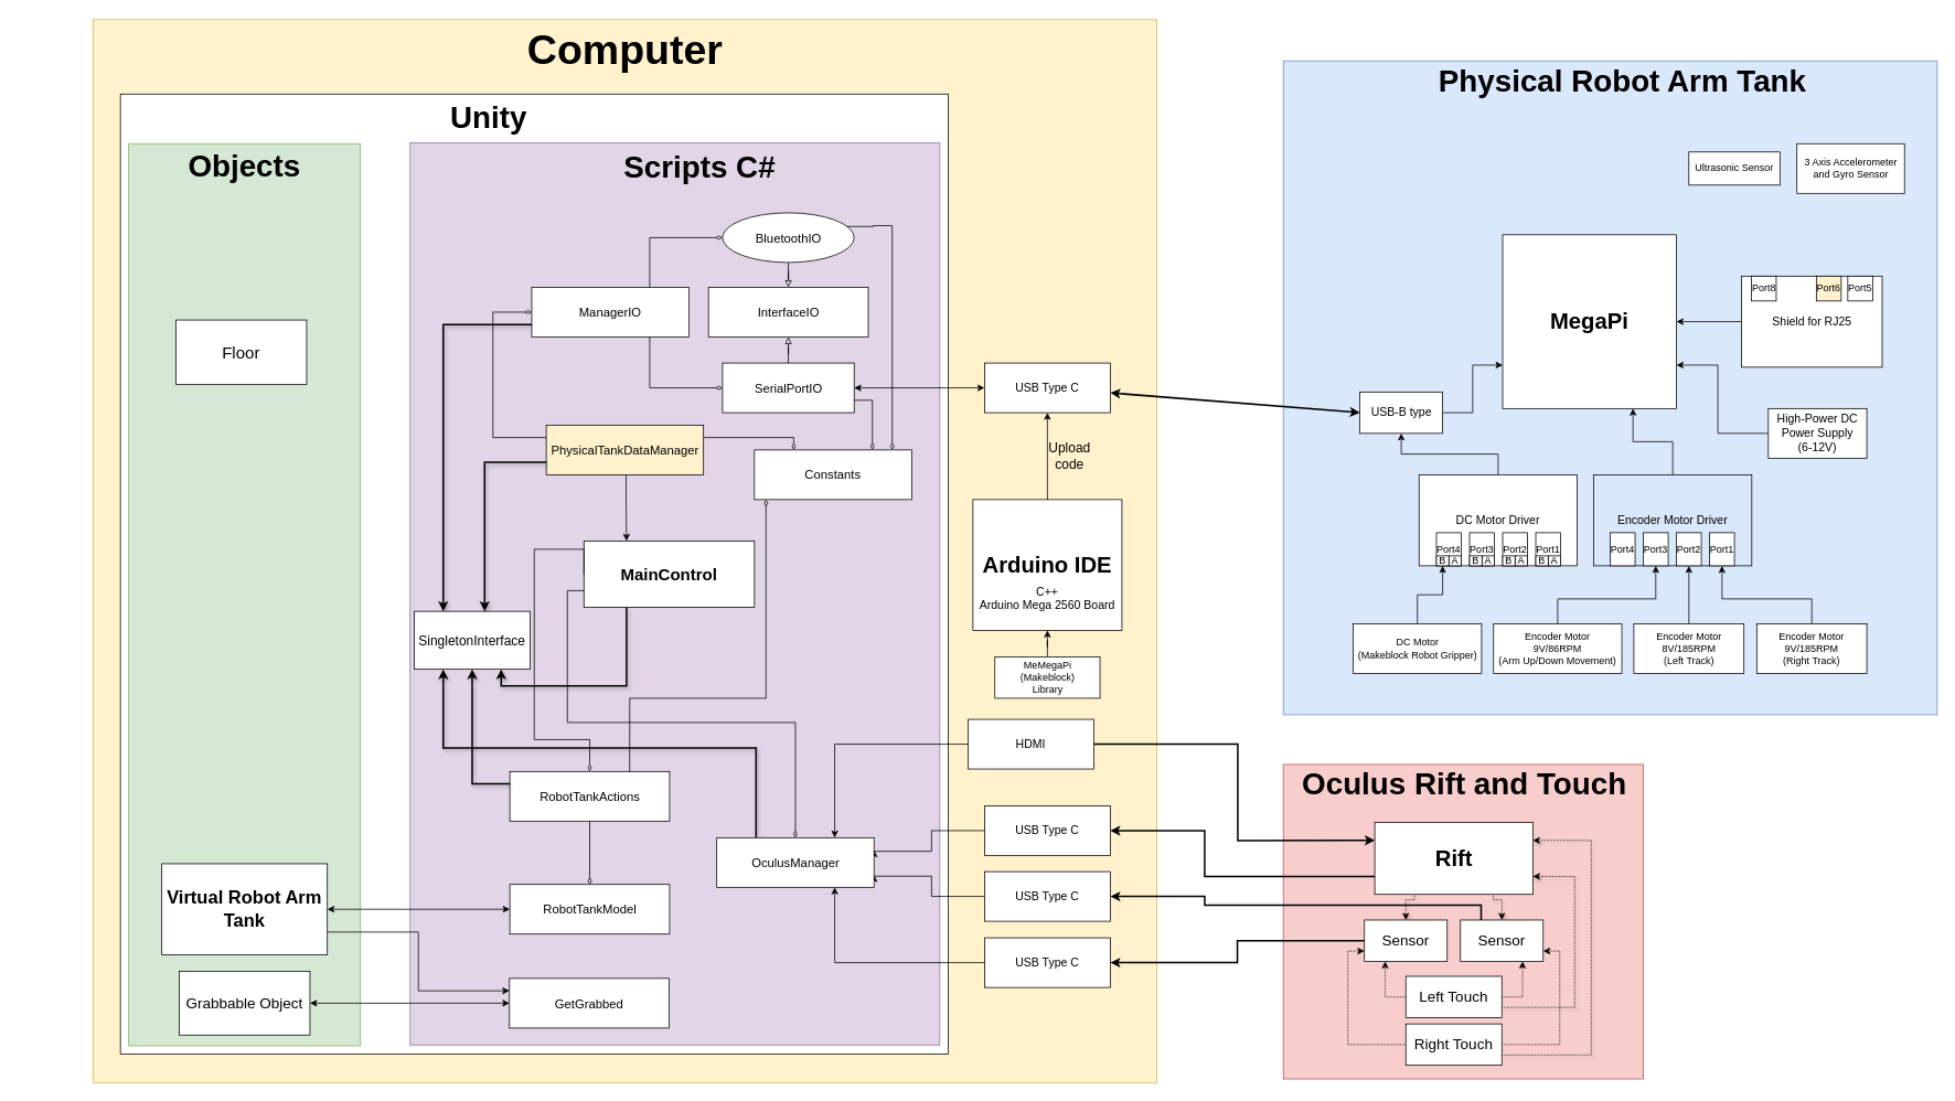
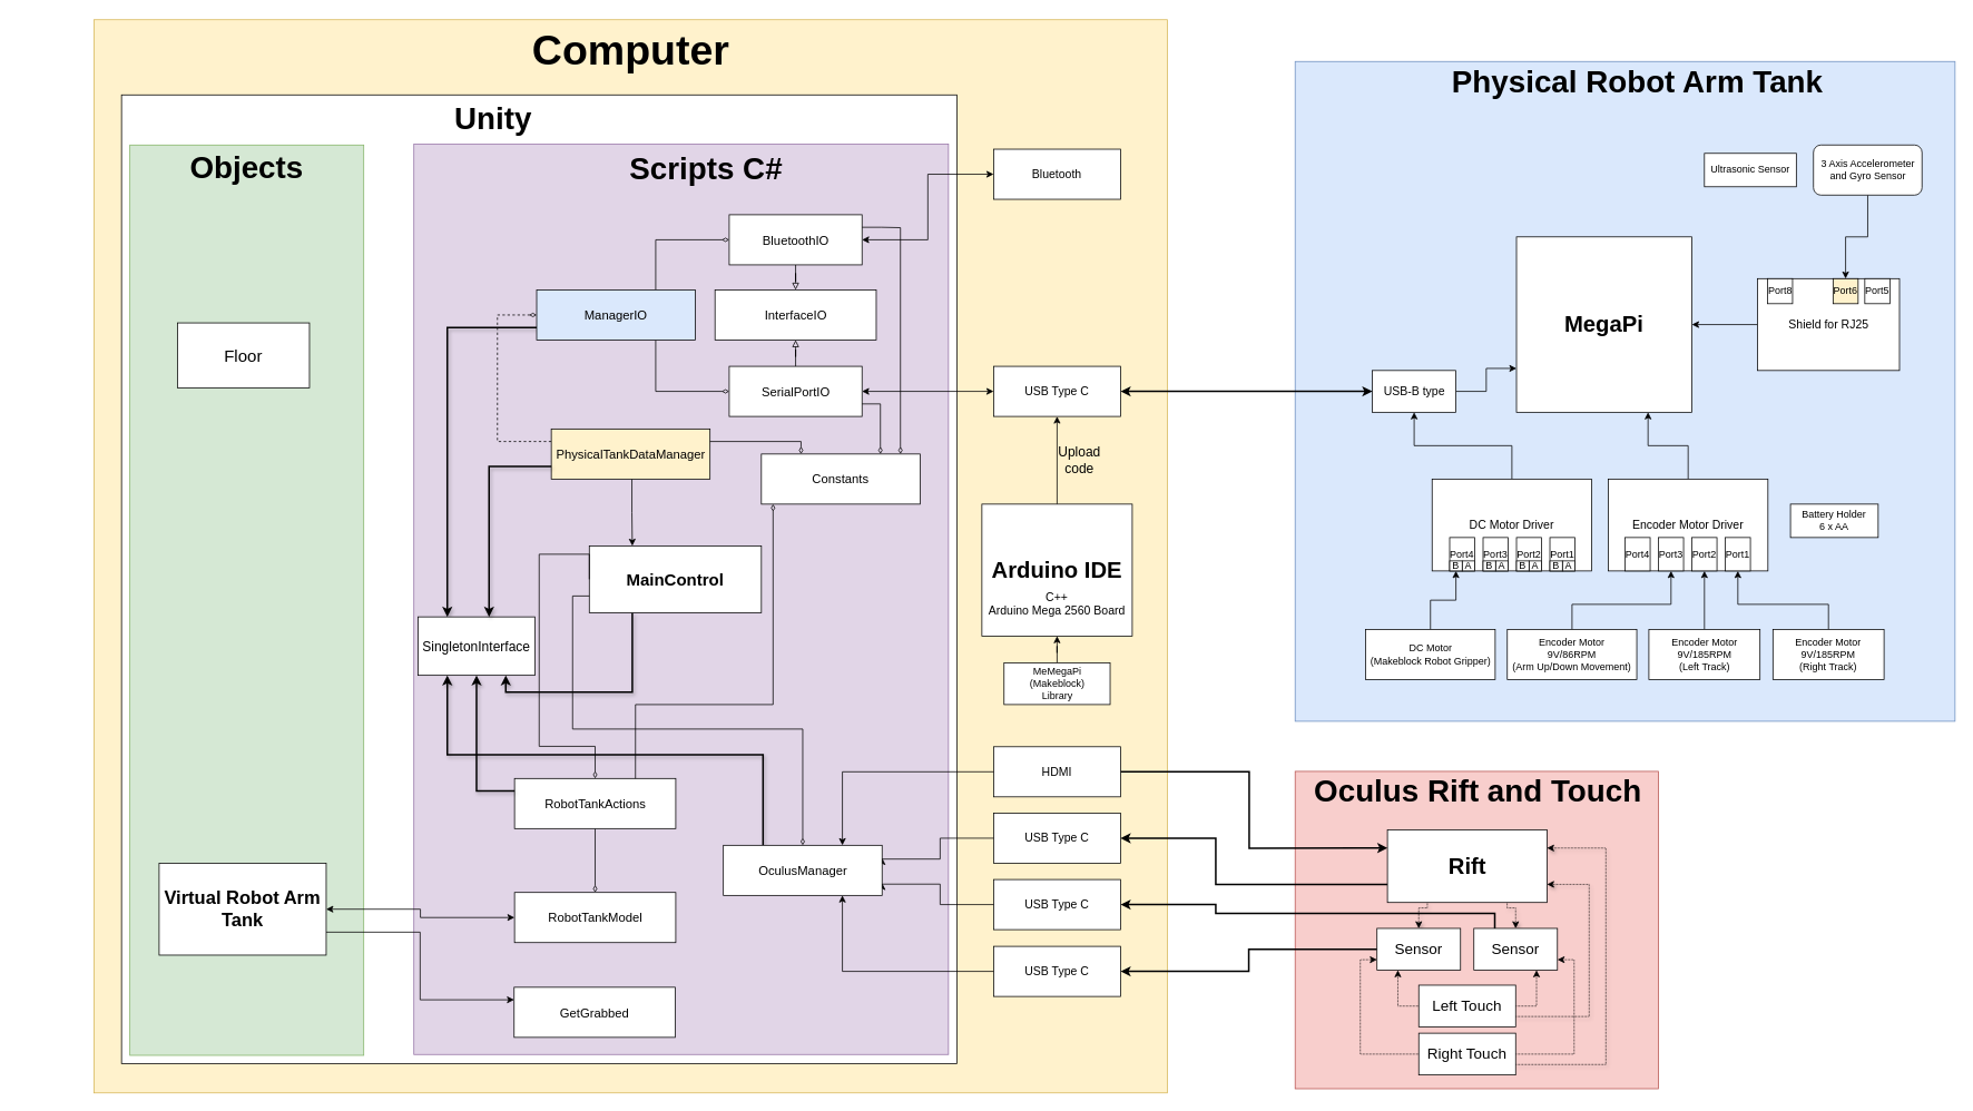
- <mxCell id="5" value="3 Axis Accelerometer and Gyro Sensor" style="whiteSpace=wrap;html=1;align=center;" parent="1" vertex="1"><mxGeometry x="2170.5" y="173" width="130" height="60" as="geometry" /></mxCell>
+ <mxCell id="5" value="3 Axis Accelerometer and Gyro Sensor" style="whiteSpace=wrap;html=1;align=center;rounded=1;" parent="1" vertex="1"><mxGeometry x="2170.5" y="173" width="130" height="60" as="geometry" /></mxCell>
+ <mxCell id="73" value="Bluetooth" style="whiteSpace=wrap;html=1;align=center;fontSize=14;" parent="1" vertex="1"><mxGeometry x="1189" y="178" width="152" height="60" as="geometry" /></mxCell>
+ <mxCell id="86" style="edgeStyle=orthogonalEdgeStyle;rounded=0;orthogonalLoop=1;jettySize=auto;html=1;entryX=0;entryY=0.5;entryDx=0;entryDy=0;fontSize=12;startArrow=classic;startFill=1;" parent="1" source="88" target="73" edge="1"><mxGeometry relative="1" as="geometry" /></mxCell>
+ <mxCell id="4" style="edgeStyle=orthogonalEdgeStyle;rounded=0;orthogonalLoop=1;jettySize=auto;html=1;entryX=0.5;entryY=0;entryDx=0;entryDy=0;fontSize=27;" parent="1" source="5" target="42" edge="1"><mxGeometry relative="1" as="geometry"><Array as="points"><mxPoint x="2236" y="283" /><mxPoint x="2209" y="283" /></Array></mxGeometry></mxCell>
- <mxCell id="88" value="BluetoothIO" style="ellipse;whiteSpace=wrap;html=1;align=center;fontSize=15;" parent="1" vertex="1"><mxGeometry x="872.5" y="256.5" width="159" height="60" as="geometry" /></mxCell>
+ <mxCell id="88" value="BluetoothIO" style="whiteSpace=wrap;html=1;align=center;fontSize=15;" parent="1" vertex="1"><mxGeometry x="872.5" y="256.5" width="159" height="60" as="geometry" /></mxCell>
- <mxCell id="97" value="ManagerIO" style="whiteSpace=wrap;html=1;align=center;fontSize=15;" parent="1" vertex="1"><mxGeometry x="642" y="346.5" width="190" height="60" as="geometry" /></mxCell>
+ <mxCell id="97" value="ManagerIO" style="whiteSpace=wrap;html=1;align=center;fontSize=15;fillColor=#dae8fc;" parent="1" vertex="1"><mxGeometry x="642" y="346.5" width="190" height="60" as="geometry" /></mxCell>
- <mxCell id="118" style="edgeStyle=orthogonalEdgeStyle;rounded=0;orthogonalLoop=1;jettySize=auto;html=1;exitX=0;exitY=0.25;exitDx=0;exitDy=0;entryX=0;entryY=0.5;entryDx=0;entryDy=0;startArrow=none;startFill=0;endArrow=diamondThin;endFill=0;fontSize=20;" parent="1" source="121" target="97" edge="1"><mxGeometry relative="1" as="geometry"><Array as="points"><mxPoint x="595" y="528" /><mxPoint x="595" y="377" /></Array></mxGeometry></mxCell>
+ <mxCell id="118" style="edgeStyle=orthogonalEdgeStyle;rounded=0;orthogonalLoop=1;jettySize=auto;html=1;exitX=0;exitY=0.25;exitDx=0;exitDy=0;entryX=0;entryY=0.5;entryDx=0;entryDy=0;startArrow=none;startFill=0;endArrow=diamondThin;endFill=0;fontSize=20;dashed=1;" parent="1" source="121" target="97" edge="1"><mxGeometry relative="1" as="geometry"><Array as="points"><mxPoint x="595" y="528" /><mxPoint x="595" y="377" /></Array></mxGeometry></mxCell>
- <mxCell id="45" value="USB-B type" style="whiteSpace=wrap;html=1;align=center;fontSize=14;" parent="1" vertex="1"><mxGeometry x="1642.5" y="473" width="100" height="50" as="geometry" /></mxCell>
+ <mxCell id="45" value="USB-B type" style="whiteSpace=wrap;html=1;align=center;fontSize=14;" parent="1" vertex="1"><mxGeometry x="1642.5" y="443" width="100" height="50" as="geometry" /></mxCell>
- <mxCell id="37" style="edgeStyle=orthogonalEdgeStyle;rounded=0;orthogonalLoop=1;jettySize=auto;html=1;entryX=1;entryY=0.75;entryDx=0;entryDy=0;fontSize=27;" parent="1" source="38" target="3" edge="1"><mxGeometry relative="1" as="geometry"><Array as="points"><mxPoint x="2075" y="523" /><mxPoint x="2075" y="441" /></Array></mxGeometry></mxCell>
- <mxCell id="38" value="High-Power DC&lt;br&gt;Power Supply &lt;br&gt;(6-12V)" style="whiteSpace=wrap;html=1;align=center;fontSize=14;" parent="1" vertex="1"><mxGeometry x="2136" y="493" width="119" height="60" as="geometry" /></mxCell>
+ <mxCell id="16" value="Battery Holder &lt;br style=&quot;font-size: 12px;&quot;&gt;6 x AA" style="whiteSpace=wrap;html=1;align=center;fontSize=12;" parent="1" vertex="1"><mxGeometry x="2143" y="603" width="105" height="40" as="geometry" /></mxCell>
- <mxCell id="15" value="Encoder Motor Driver" style="whiteSpace=wrap;html=1;align=center;fontSize=14;fillColor=#dae8fc;" parent="1" vertex="1"><mxGeometry x="1925" y="573" width="191" height="110" as="geometry" /></mxCell>
+ <mxCell id="15" value="Encoder Motor Driver" style="whiteSpace=wrap;html=1;align=center;fontSize=14;" parent="1" vertex="1"><mxGeometry x="1925" y="573" width="191" height="110" as="geometry" /></mxCell>
- <mxCell id="9" value="Encoder Motor 8V/185RPM&lt;br&gt;(Left Track)" style="whiteSpace=wrap;html=1;align=center;fontSize=12;" parent="1" vertex="1"><mxGeometry x="1973.5" y="753" width="133" height="60" as="geometry" /></mxCell>
+ <mxCell id="9" value="Encoder Motor 9V/185RPM&lt;br&gt;(Left Track)" style="whiteSpace=wrap;html=1;align=center;fontSize=12;" parent="1" vertex="1"><mxGeometry x="1973.5" y="753" width="133" height="60" as="geometry" /></mxCell>
- <mxCell id="78" value="HDMI" style="whiteSpace=wrap;html=1;align=center;fontSize=14;" parent="1" vertex="1"><mxGeometry x="1169" y="868.5" width="152" height="60" as="geometry" /></mxCell>
+ <mxCell id="78" value="HDMI" style="whiteSpace=wrap;html=1;align=center;fontSize=14;" parent="1" vertex="1"><mxGeometry x="1189" y="893.5" width="152" height="60" as="geometry" /></mxCell>
- <mxCell id="108" value="&lt;span style=&quot;font-size: 22px ; font-weight: 700&quot;&gt;Virtual Robot Arm Tank&lt;/span&gt;" style="whiteSpace=wrap;html=1;align=center;fontSize=15;" parent="1" vertex="1"><mxGeometry x="195" y="1043" width="200" height="110" as="geometry" /></mxCell>
+ <mxCell id="108" value="&lt;span style=&quot;font-size: 22px ; font-weight: 700&quot;&gt;Virtual Robot Arm Tank&lt;/span&gt;" style="whiteSpace=wrap;html=1;align=center;fontSize=15;" parent="1" vertex="1"><mxGeometry x="190" y="1033" width="200" height="110" as="geometry" /></mxCell>
- <mxCell id="111" value="Grabbable Object" style="whiteSpace=wrap;html=1;align=center;fontSize=18;fontStyle=0" parent="1" vertex="1"><mxGeometry x="216" y="1173" width="158" height="77" as="geometry" /></mxCell>
- <mxCell id="110" style="edgeStyle=orthogonalEdgeStyle;rounded=0;orthogonalLoop=1;jettySize=auto;html=1;exitX=1;exitY=0.5;exitDx=0;exitDy=0;entryX=0;entryY=0.5;entryDx=0;entryDy=0;startArrow=classic;startFill=1;endArrow=classic;endFill=1;fontSize=18;" parent="1" source="111" target="112" edge="1"><mxGeometry relative="1" as="geometry" /></mxCell>
